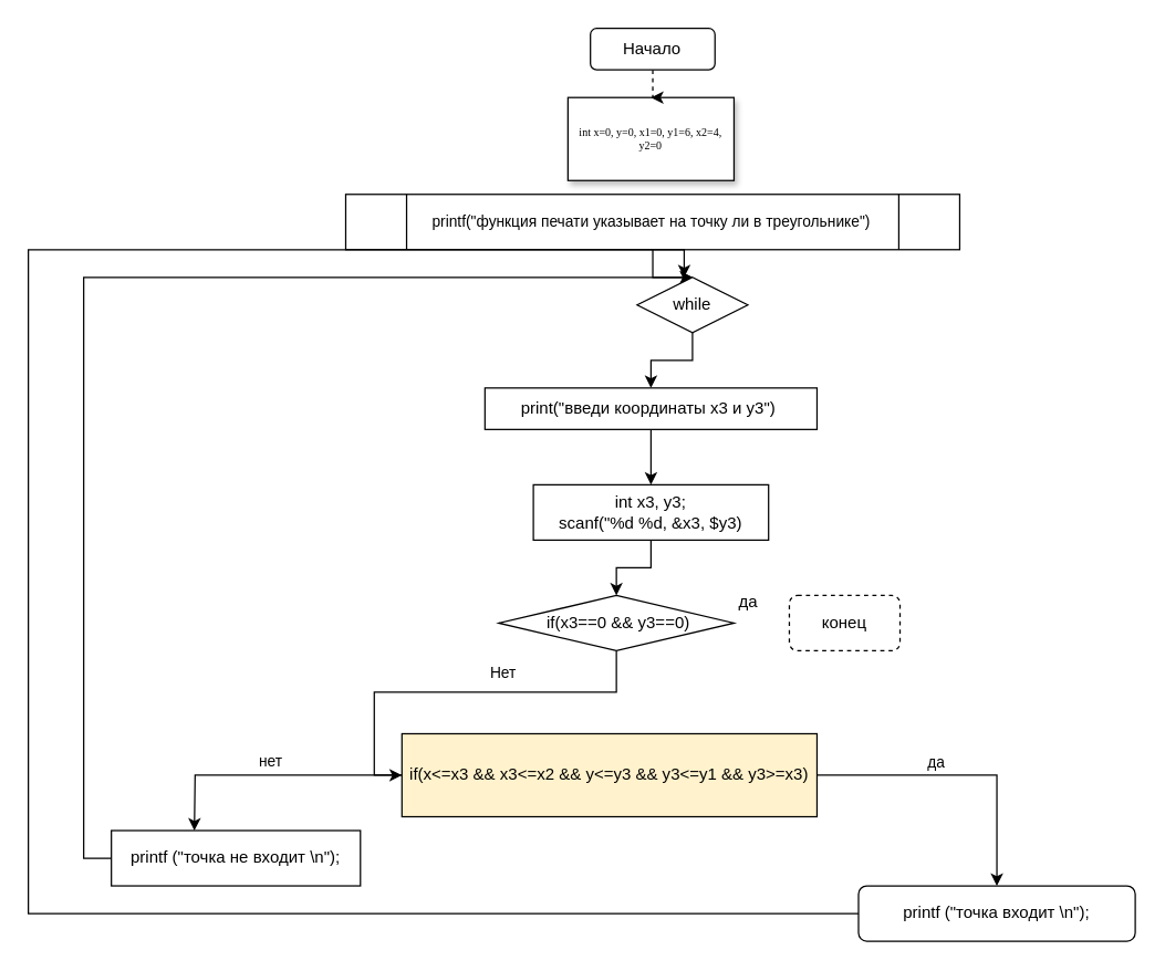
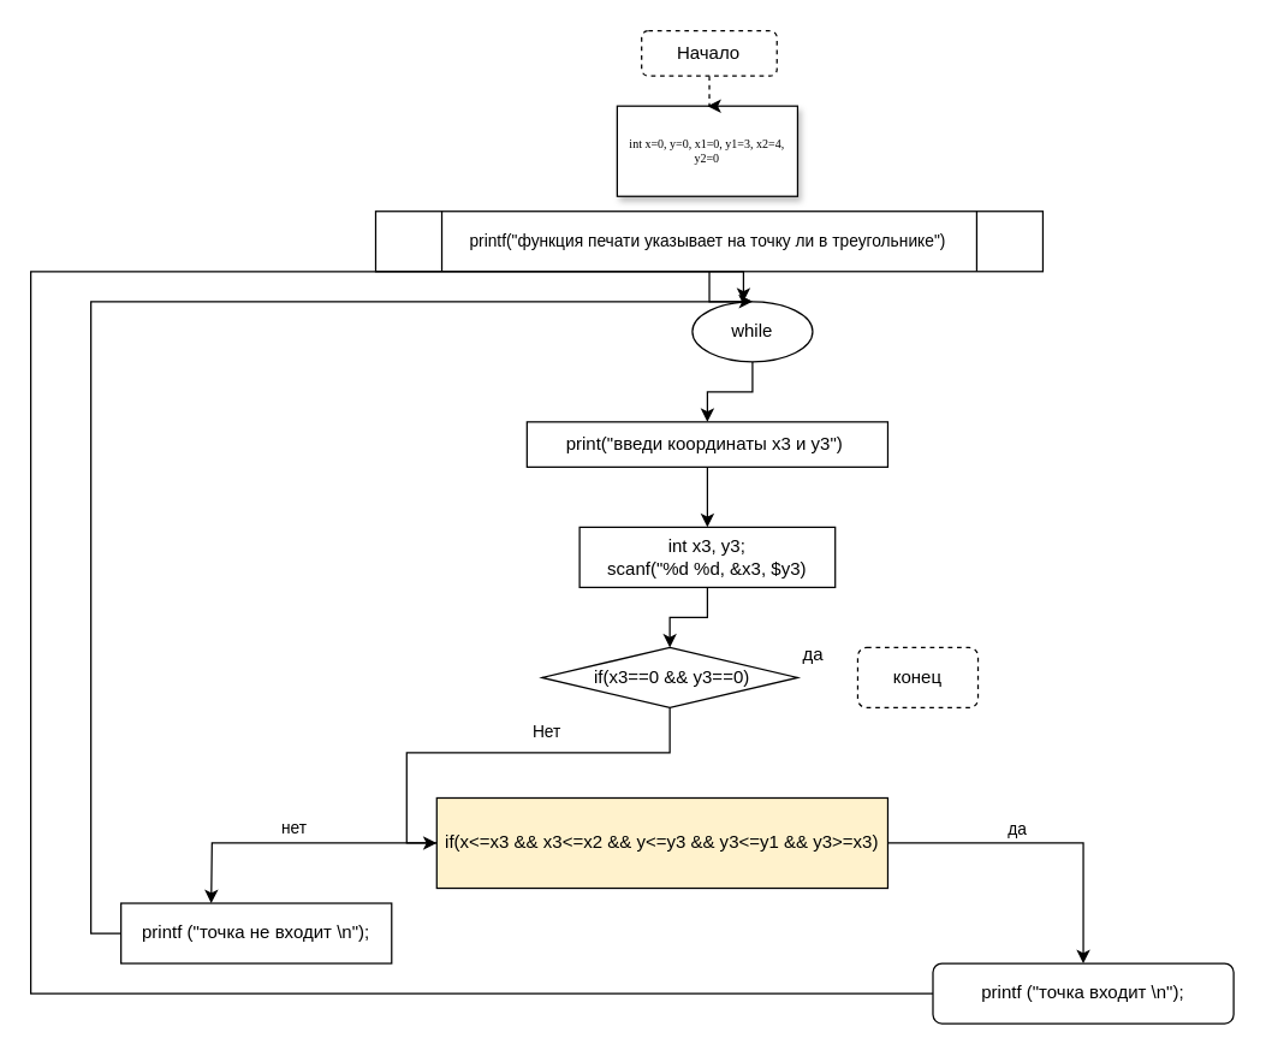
- <mxCell id="4" value="Начало" style="rounded=1;whiteSpace=wrap;html=1;" parent="1" vertex="1"><mxGeometry x="426.25" y="20" width="90" height="30" as="geometry" /></mxCell>
+ <mxCell id="4" value="Начало" style="rounded=1;whiteSpace=wrap;html=1;dashed=1;" parent="1" vertex="1"><mxGeometry x="426.25" y="20" width="90" height="30" as="geometry" /></mxCell>
- <mxCell id="2" value="int x=0, y=0, x1=0, y1=6, x2=4, y2=0" style="rounded=0;whiteSpace=wrap;html=1;shadow=1;labelBackgroundColor=none;strokeWidth=1;fontFamily=Verdana;fontSize=8;align=center;" parent="1" vertex="1"><mxGeometry x="410" y="70" width="120" height="60" as="geometry" /></mxCell>
+ <mxCell id="2" value="int x=0, y=0, x1=0, y1=3, x2=4, y2=0" style="rounded=0;whiteSpace=wrap;html=1;shadow=1;labelBackgroundColor=none;strokeWidth=1;fontFamily=Verdana;fontSize=8;align=center;" parent="1" vertex="1"><mxGeometry x="410" y="70" width="120" height="60" as="geometry" /></mxCell>
- <mxCell id="8" value="while" style="rhombus;whiteSpace=wrap;html=1;direction=east;" parent="1" vertex="1"><mxGeometry x="460" y="200" width="80" height="40" as="geometry" /></mxCell>
+ <mxCell id="8" value="while" style="ellipse;whiteSpace=wrap;html=1;direction=east;" parent="1" vertex="1"><mxGeometry x="460" y="200" width="80" height="40" as="geometry" /></mxCell>
